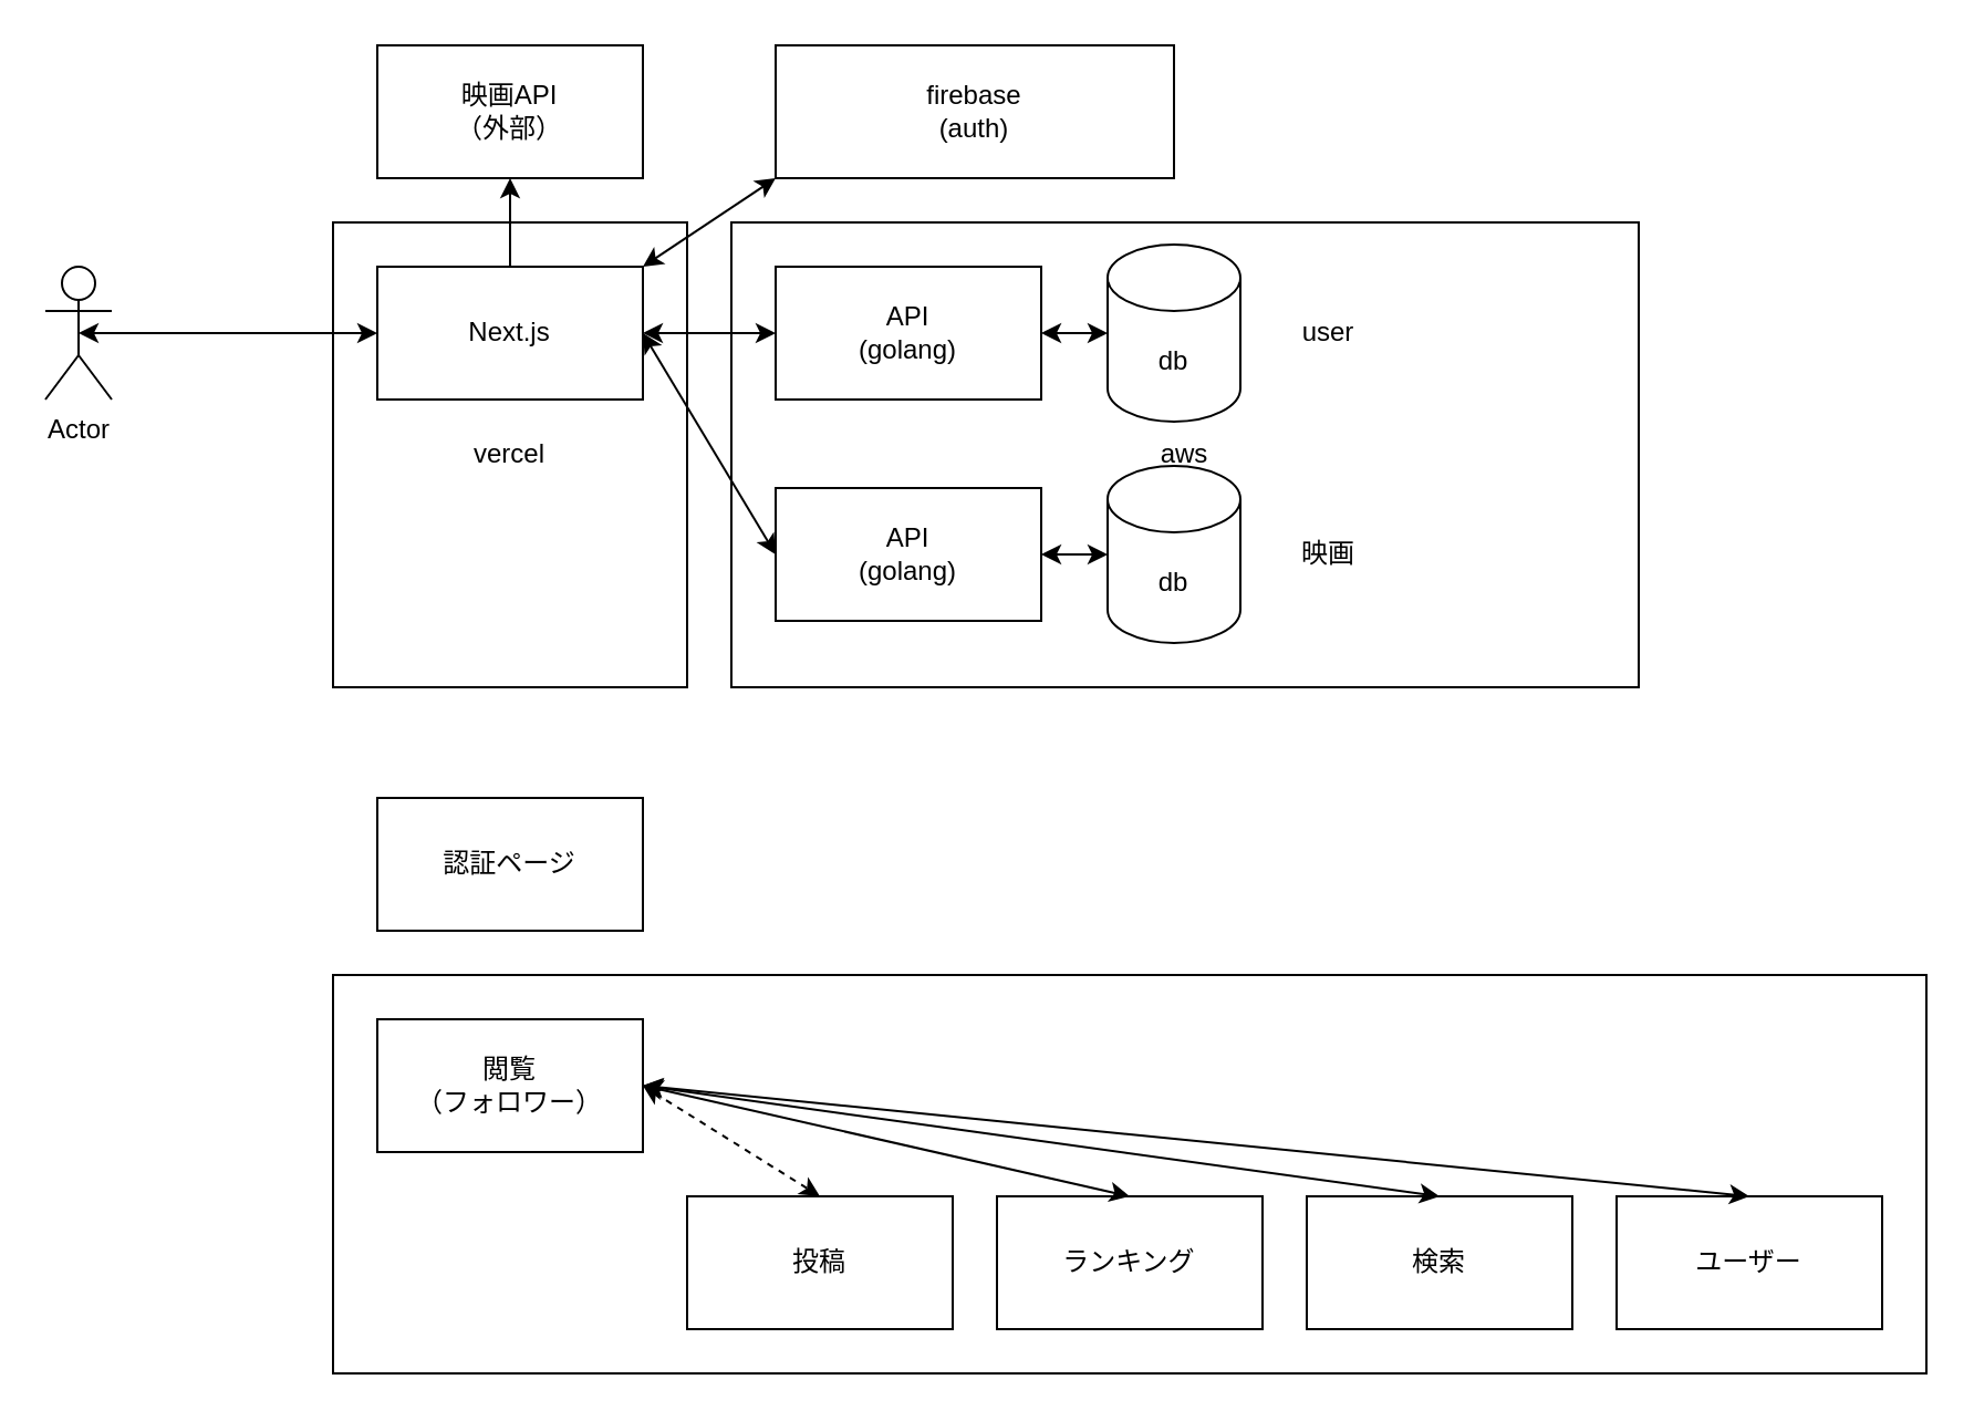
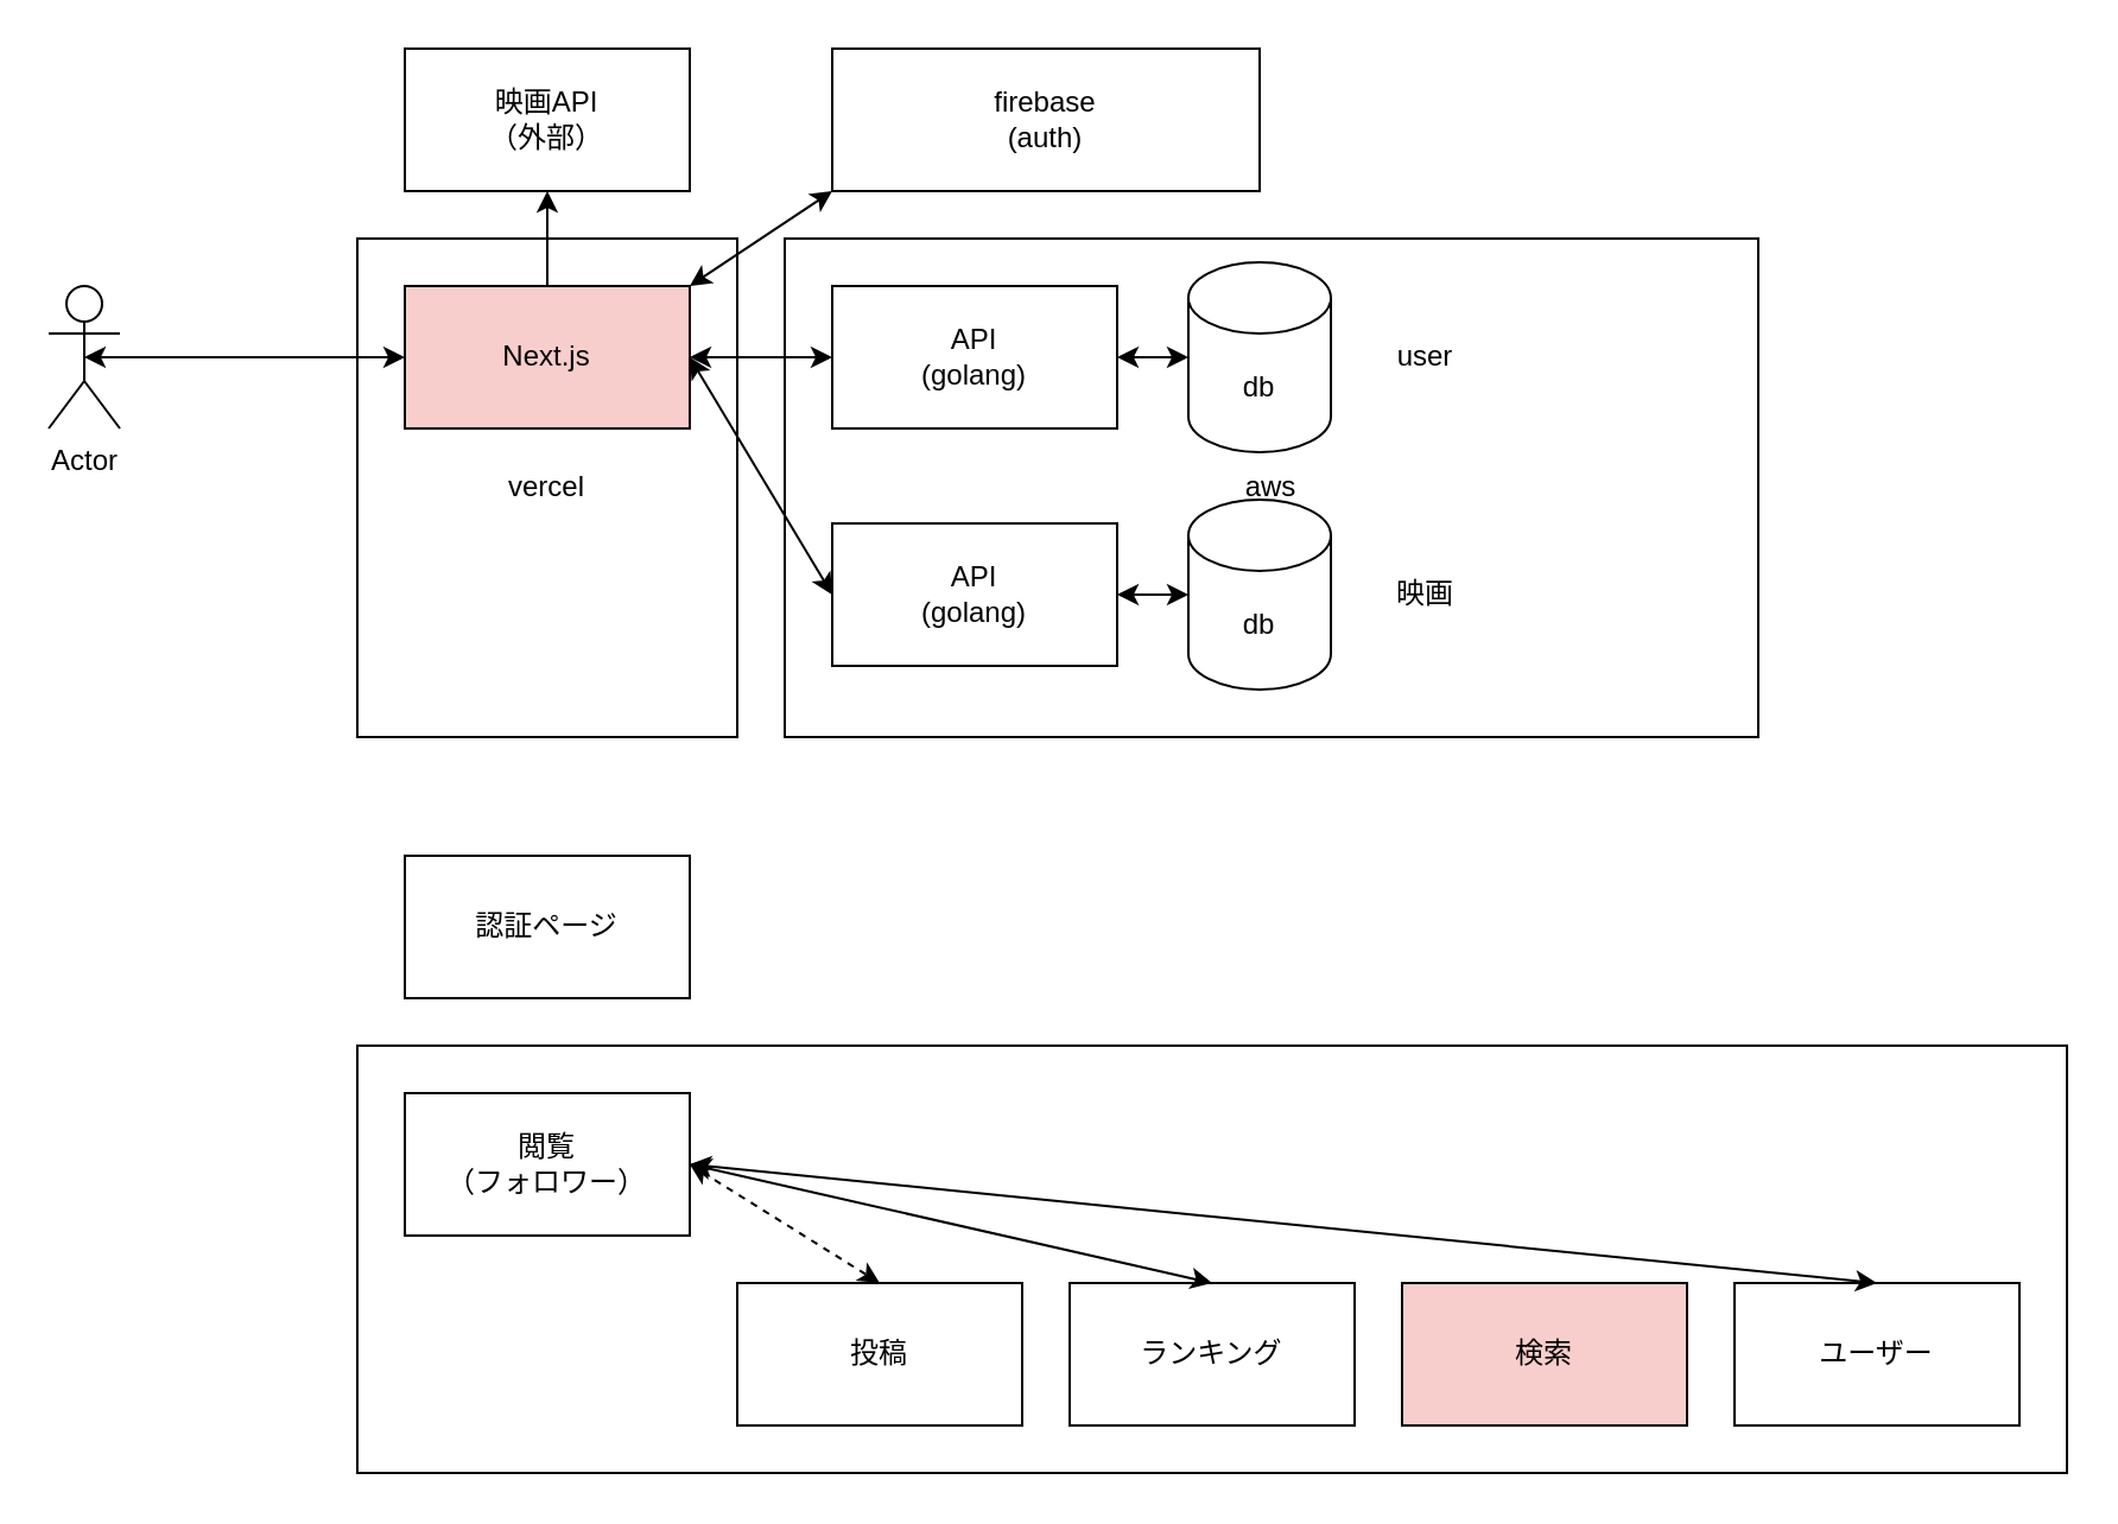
- <mxCell id="5" value="Next.js" style="rounded=0;whiteSpace=wrap;html=1;" vertex="1" parent="1"><mxGeometry x="170" y="120" width="120" height="60" as="geometry" /></mxCell>
+ <mxCell id="5" value="Next.js" style="rounded=0;whiteSpace=wrap;html=1;fillColor=#f8cecc;" vertex="1" parent="1"><mxGeometry x="170" y="120" width="120" height="60" as="geometry" /></mxCell>
- <mxCell id="32" value="" style="endArrow=classic;startArrow=classic;html=1;entryX=0.5;entryY=0;entryDx=0;entryDy=0;exitX=1;exitY=0.5;exitDx=0;exitDy=0;" edge="1" parent="1" source="16" target="28"><mxGeometry width="50" height="50" relative="1" as="geometry"><mxPoint x="310" y="510" as="sourcePoint" /><mxPoint x="390" y="560" as="targetPoint" /></mxGeometry></mxCell>
- <mxCell id="28" value="検索" style="rounded=0;whiteSpace=wrap;html=1;" vertex="1" parent="1"><mxGeometry x="590" y="540" width="120" height="60" as="geometry" /></mxCell>
+ <mxCell id="28" value="検索" style="rounded=0;whiteSpace=wrap;html=1;fillColor=#f8cecc;" vertex="1" parent="1"><mxGeometry x="590" y="540" width="120" height="60" as="geometry" /></mxCell>
